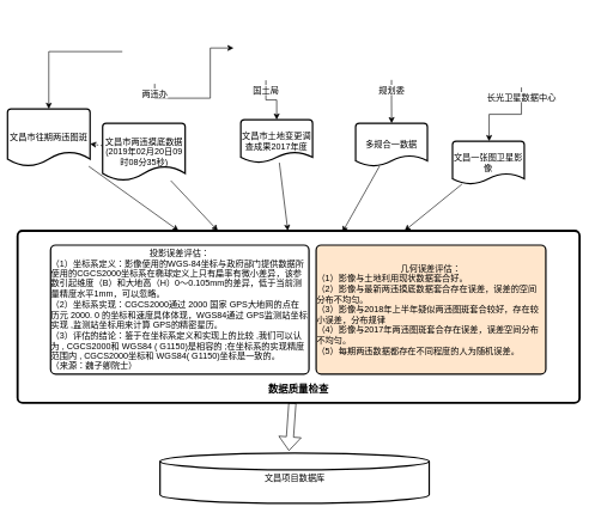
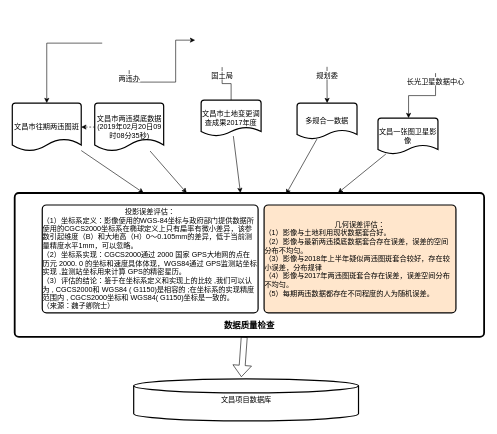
- <mxCell id="4" style="edgeStyle=orthogonalEdgeStyle;rounded=0;orthogonalLoop=1;jettySize=auto;html=1;exitX=0.5;exitY=1;exitDx=0;exitDy=0;" edge="1" parent="1" source="5" target="9"><mxGeometry relative="1" as="geometry" /></mxCell>
+ <mxCell id="4" style="edgeStyle=orthogonalEdgeStyle;rounded=0;orthogonalLoop=1;jettySize=auto;html=1;exitX=0.5;exitY=1;exitDx=0;exitDy=0;endArrow=none;" edge="1" parent="1" source="5" target="9"><mxGeometry relative="1" as="geometry" /></mxCell>
- <mxCell id="14" value="文昌市往期两违图斑" style="strokeWidth=2;html=1;shape=mxgraph.flowchart.document2;whiteSpace=wrap;size=0.25;" vertex="1" parent="1"><mxGeometry x="10" y="151" width="115" height="80" as="geometry" /></mxCell>
+ <mxCell id="14" value="文昌市往期两违图斑" style="strokeWidth=2;html=1;shape=mxgraph.flowchart.document2;whiteSpace=wrap;size=0.25;" vertex="1" parent="1"><mxGeometry x="20" y="171" width="115" height="80" as="geometry" /></mxCell>
- <mxCell id="12" value="文昌市两违摸底数据(2019年02月20日09时08分35秒)" style="strokeWidth=2;html=1;shape=mxgraph.flowchart.document2;whiteSpace=wrap;size=0.25;" vertex="1" parent="1"><mxGeometry x="142.5" y="171" width="115" height="80" as="geometry" /></mxCell>
+ <mxCell id="12" value="文昌市两违摸底数据(2019年02月20日09时08分35秒)" style="strokeWidth=2;html=1;shape=mxgraph.flowchart.document2;whiteSpace=wrap;size=0.25;" vertex="1" parent="1"><mxGeometry x="157.5" y="171" width="115" height="80" as="geometry" /></mxCell>
